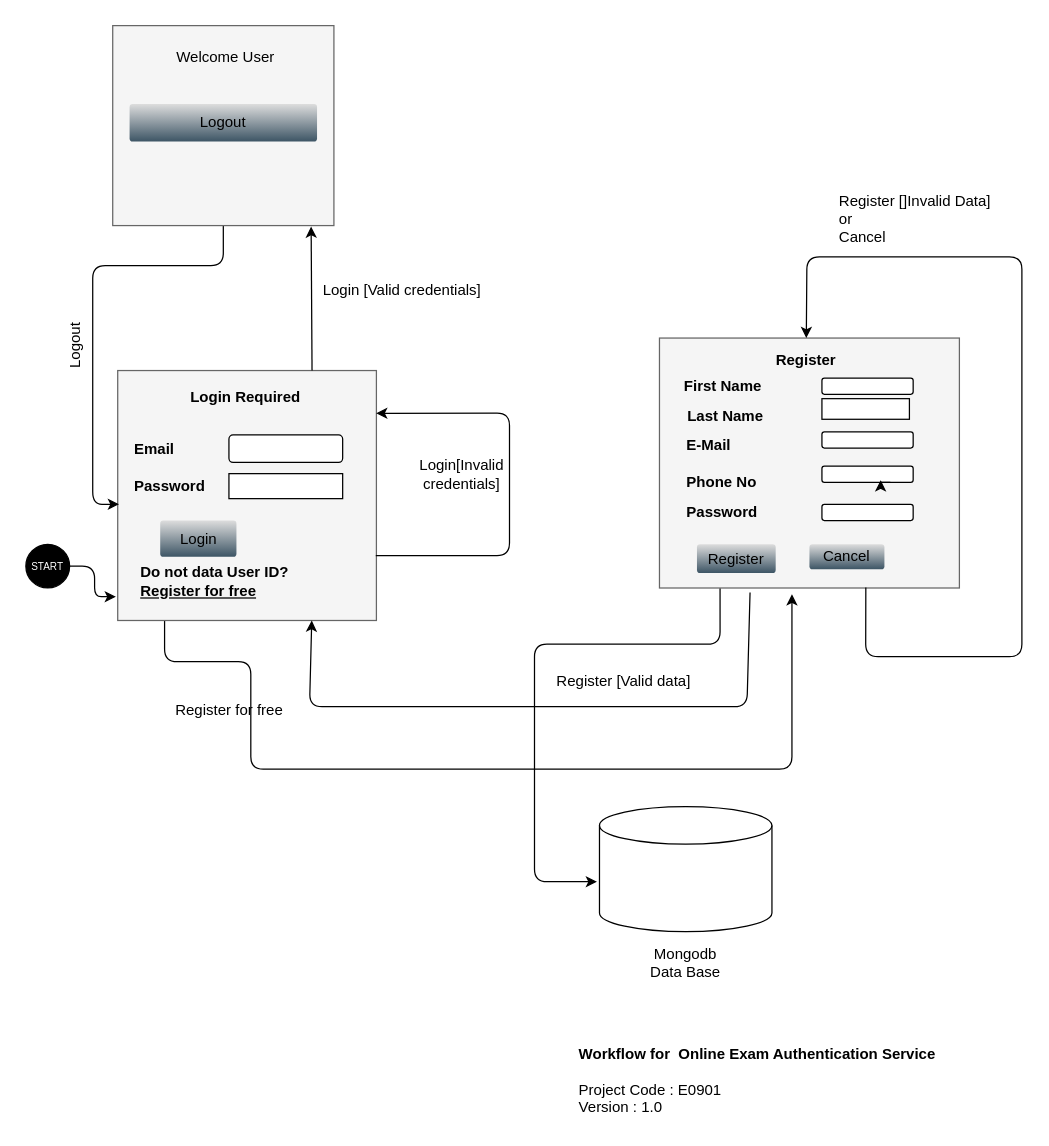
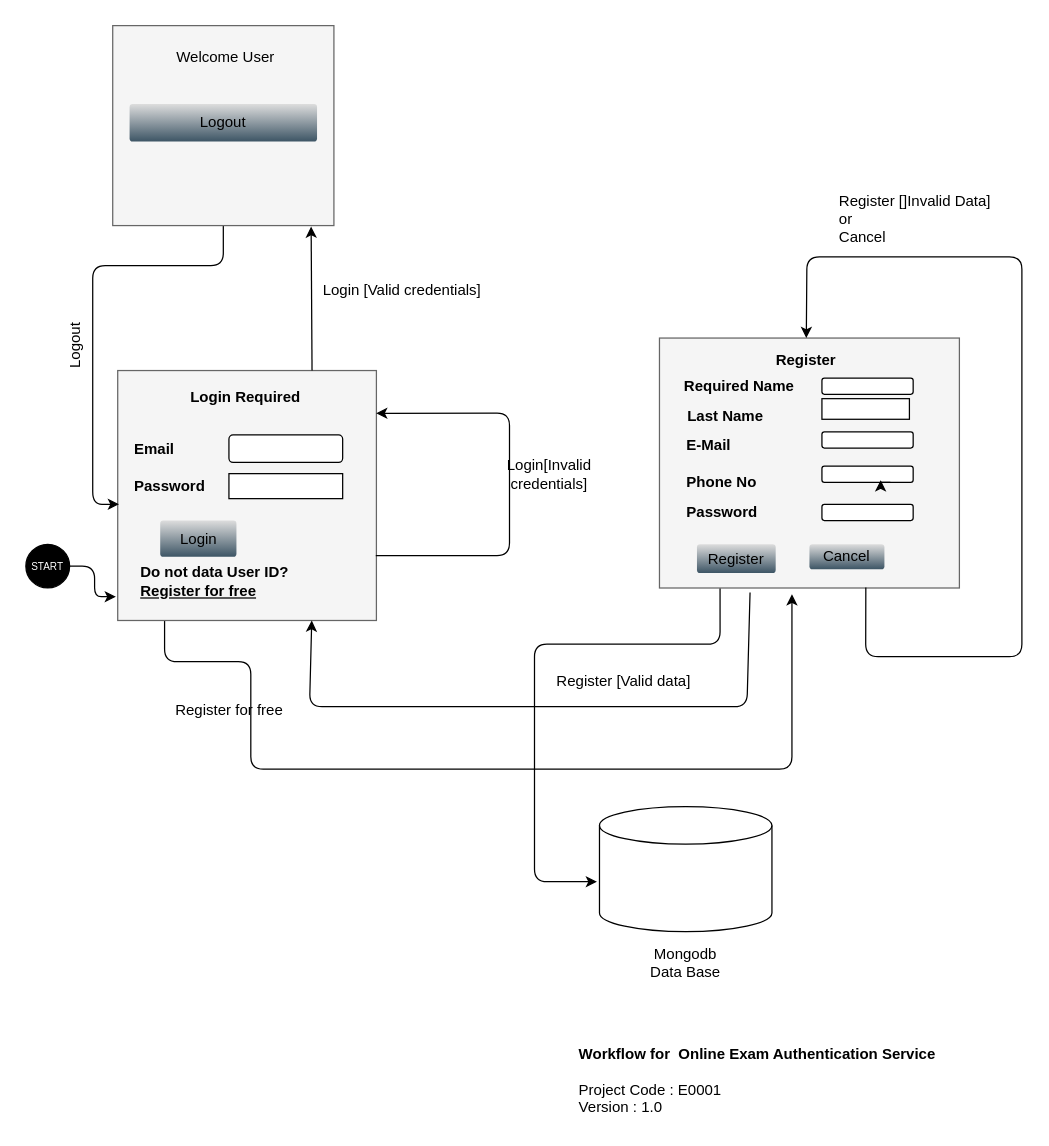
- <mxCell id="13" value="&lt;font style=&quot;font-size: 12px;&quot;&gt;First Name&lt;/font&gt;" style="text;html=1;strokeColor=none;fillColor=none;align=left;verticalAlign=middle;whiteSpace=wrap;rounded=0;fontStyle=1;fontSize=12;fontColor=#000000;" parent="1" vertex="1"><mxGeometry x="544.75" y="288.5" width="120" height="40" as="geometry" /></mxCell>
+ <mxCell id="13" value="&lt;font style=&quot;font-size: 12px;&quot;&gt;Required Name&lt;/font&gt;" style="text;html=1;strokeColor=none;fillColor=none;align=left;verticalAlign=middle;whiteSpace=wrap;rounded=0;fontStyle=1;fontSize=12;fontColor=#000000;" parent="1" vertex="1"><mxGeometry x="544.75" y="288.5" width="120" height="40" as="geometry" /></mxCell>
- <mxCell id="39" value="Login[Invalid credentials]" style="text;html=1;strokeColor=none;fillColor=none;align=center;verticalAlign=middle;whiteSpace=wrap;rounded=0;" parent="1" vertex="1"><mxGeometry x="338.5" y="364" width="60" height="30" as="geometry" /></mxCell>
+ <mxCell id="39" value="Login[Invalid credentials]" style="text;html=1;strokeColor=none;fillColor=none;align=center;verticalAlign=middle;whiteSpace=wrap;rounded=0;" parent="1" vertex="1"><mxGeometry x="408.5" y="364" width="60" height="30" as="geometry" /></mxCell>
- <mxCell id="25" value="&lt;div style=&quot;text-align: left ; font-size: 12px&quot;&gt;&lt;span style=&quot;font-size: 12px&quot;&gt;&lt;b style=&quot;font-size: 12px&quot;&gt;&lt;font style=&quot;font-size: 12px&quot;&gt;Workflow for&amp;nbsp; Online Exam Authentication Service&lt;/font&gt;&lt;/b&gt;&lt;/span&gt;&lt;/div&gt;&lt;div style=&quot;text-align: left ; font-size: 12px&quot;&gt;&lt;br style=&quot;font-size: 12px&quot;&gt;&lt;/div&gt;&lt;div style=&quot;text-align: left ; font-size: 12px&quot;&gt;&lt;font style=&quot;font-size: 12px&quot;&gt;Project Code : E0901&lt;/font&gt;&lt;/div&gt;&lt;div style=&quot;text-align: left ; font-size: 12px&quot;&gt;&lt;font style=&quot;font-size: 12px&quot;&gt;Version : 1.0&lt;/font&gt;&lt;/div&gt;" style="text;html=1;strokeColor=none;fillColor=none;align=center;verticalAlign=middle;whiteSpace=wrap;rounded=0;fontSize=12;" parent="1" vertex="1"><mxGeometry x="452.5" y="833" width="304.5" height="62" as="geometry" /></mxCell>
+ <mxCell id="25" value="&lt;div style=&quot;text-align: left ; font-size: 12px&quot;&gt;&lt;span style=&quot;font-size: 12px&quot;&gt;&lt;b style=&quot;font-size: 12px&quot;&gt;&lt;font style=&quot;font-size: 12px&quot;&gt;Workflow for&amp;nbsp; Online Exam Authentication Service&lt;/font&gt;&lt;/b&gt;&lt;/span&gt;&lt;/div&gt;&lt;div style=&quot;text-align: left ; font-size: 12px&quot;&gt;&lt;br style=&quot;font-size: 12px&quot;&gt;&lt;/div&gt;&lt;div style=&quot;text-align: left ; font-size: 12px&quot;&gt;&lt;font style=&quot;font-size: 12px&quot;&gt;Project Code : E0001&lt;/font&gt;&lt;/div&gt;&lt;div style=&quot;text-align: left ; font-size: 12px&quot;&gt;&lt;font style=&quot;font-size: 12px&quot;&gt;Version : 1.0&lt;/font&gt;&lt;/div&gt;" style="text;html=1;strokeColor=none;fillColor=none;align=center;verticalAlign=middle;whiteSpace=wrap;rounded=0;fontSize=12;" parent="1" vertex="1"><mxGeometry x="452.5" y="833" width="304.5" height="62" as="geometry" /></mxCell>
